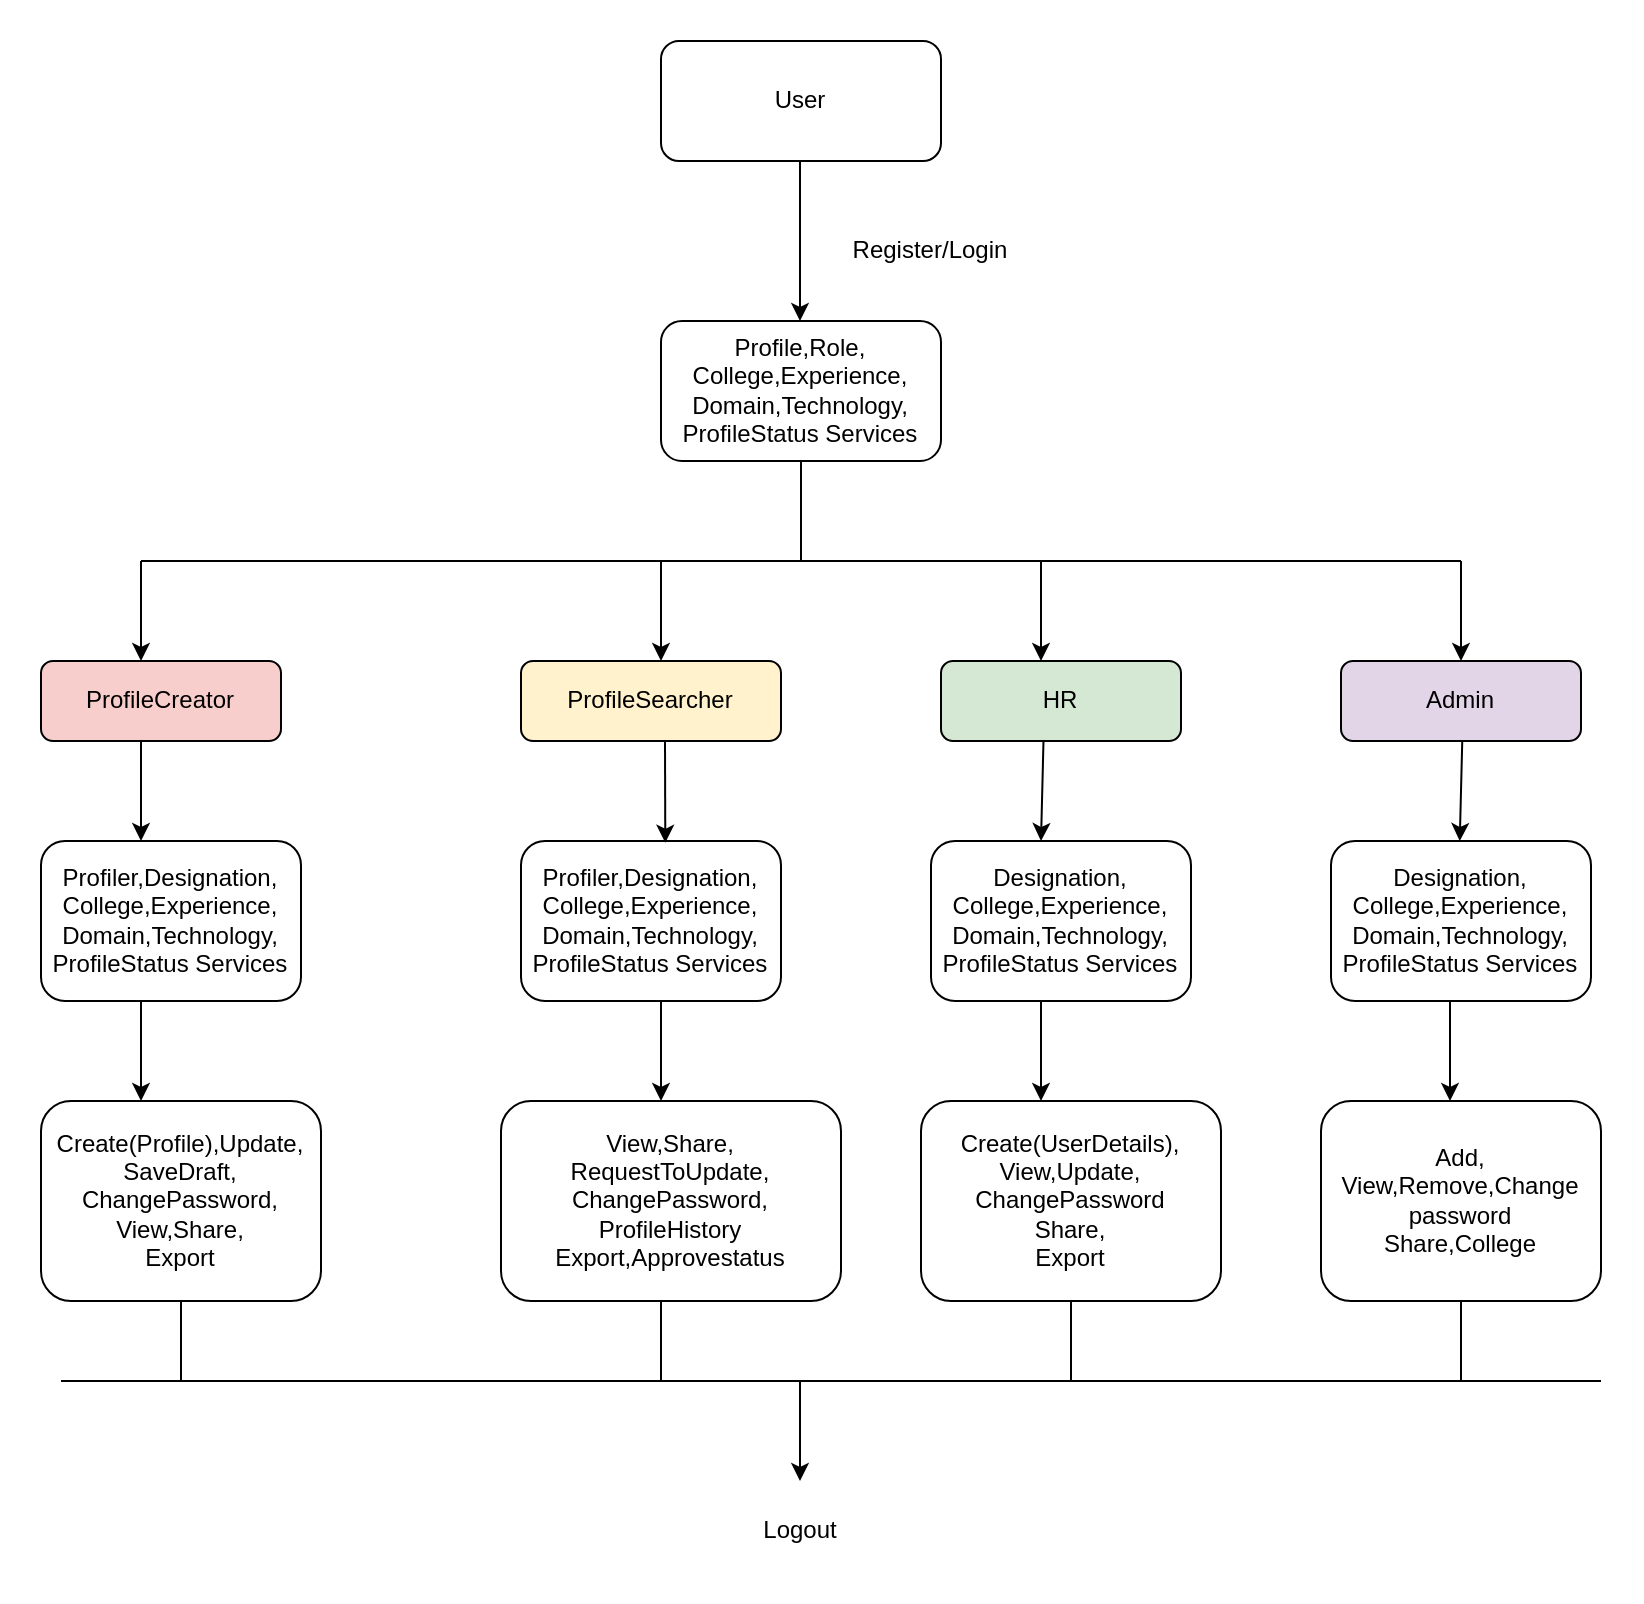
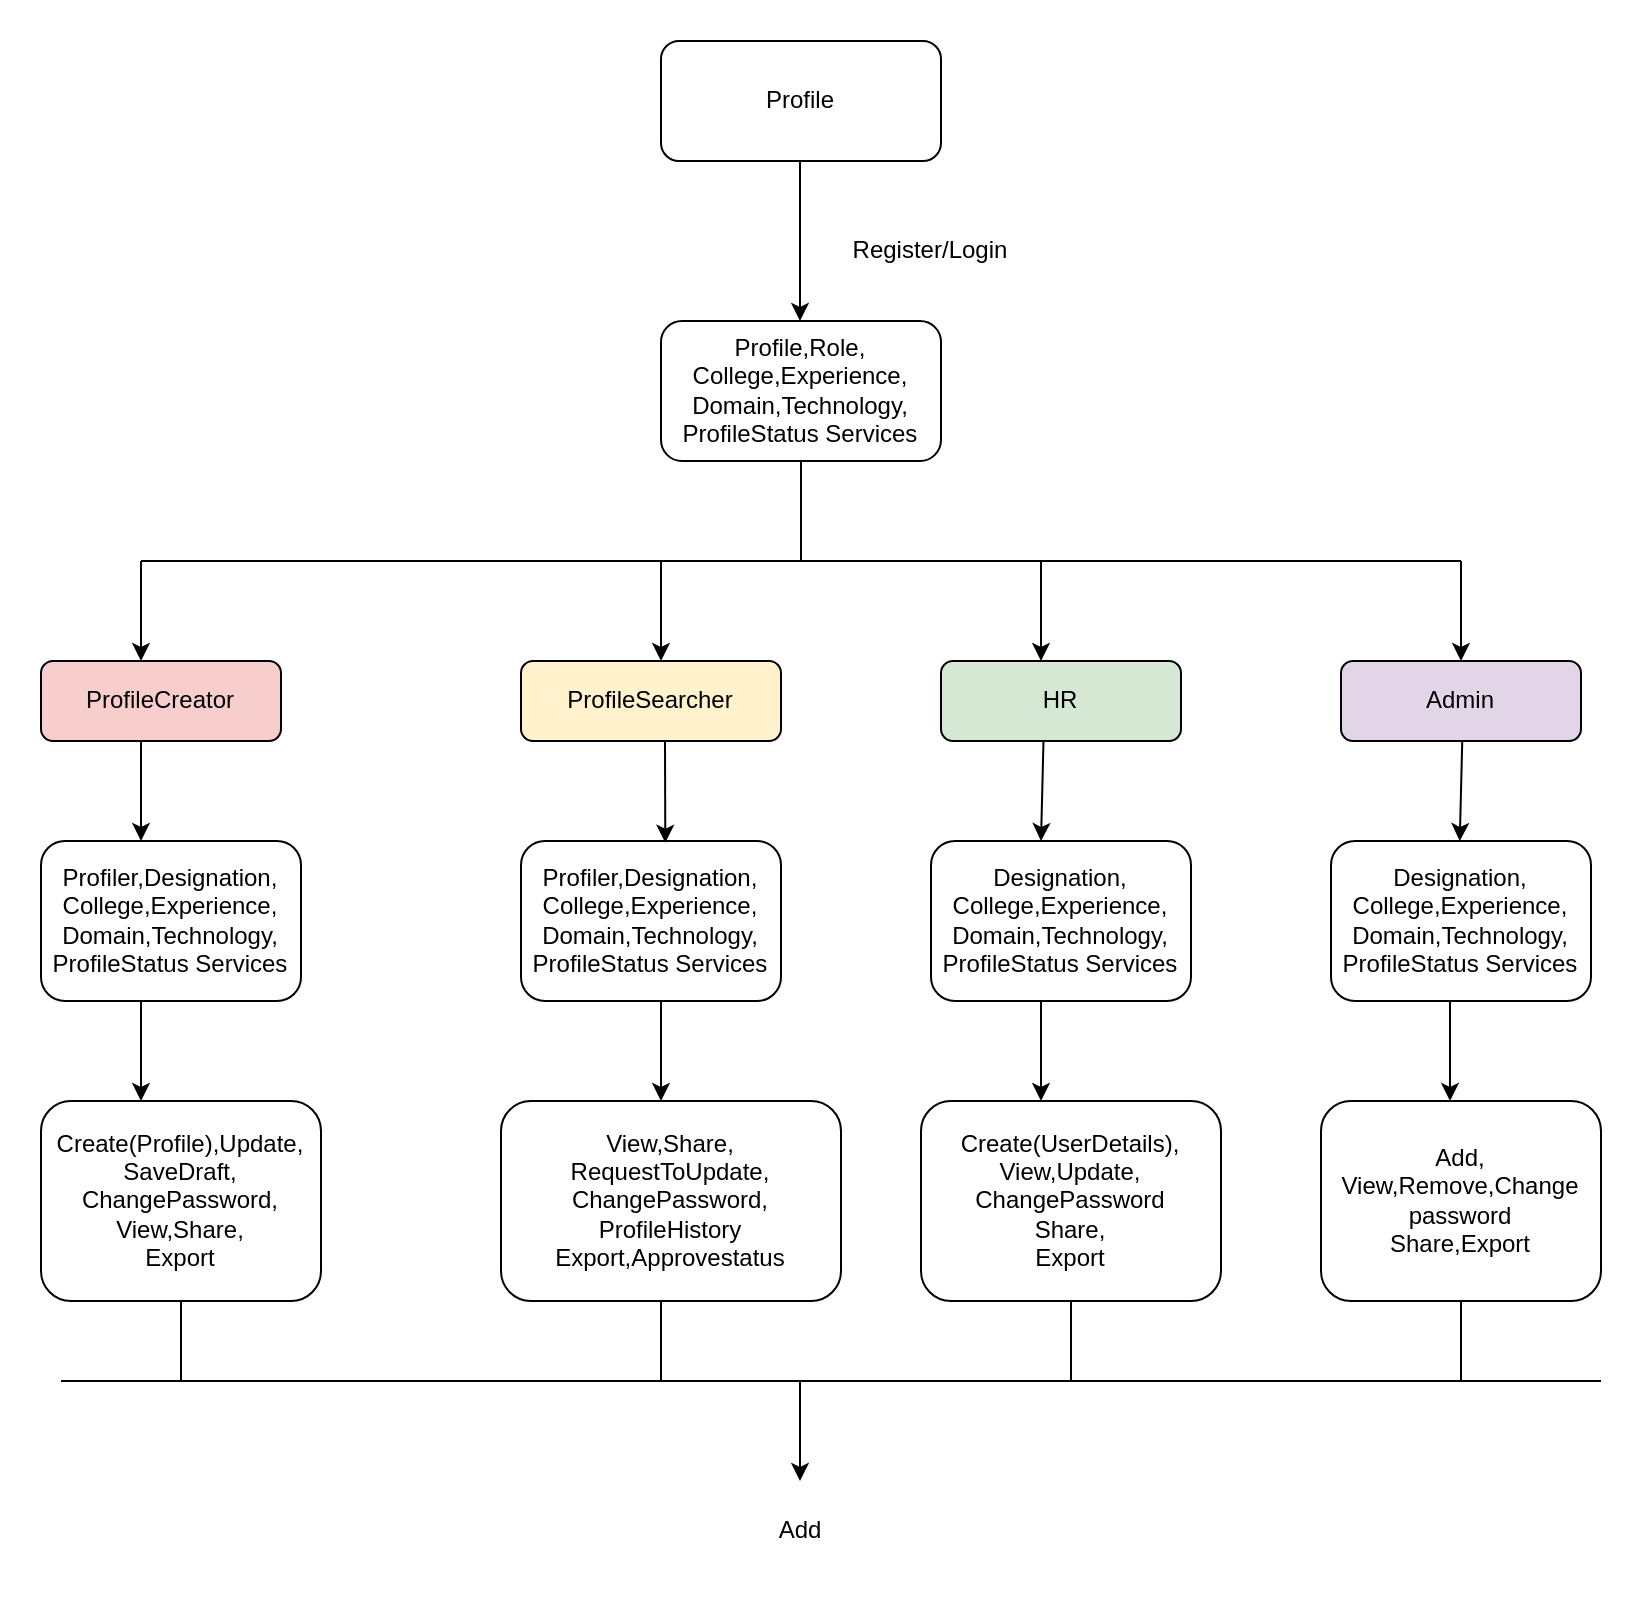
- <mxCell id="2" value="User" style="rounded=1;whiteSpace=wrap;html=1;" parent="1" vertex="1"><mxGeometry x="330" y="20" width="140" height="60" as="geometry" /></mxCell>
+ <mxCell id="2" value="Profile" style="rounded=1;whiteSpace=wrap;html=1;" parent="1" vertex="1"><mxGeometry x="330" y="20" width="140" height="60" as="geometry" /></mxCell>
- <mxCell id="28" value="Add,&lt;br&gt;View,Remove,Change password&lt;br&gt;Share,College" style="rounded=1;whiteSpace=wrap;html=1;" parent="1" vertex="1"><mxGeometry x="660" y="550" width="140" height="100" as="geometry" /></mxCell>
+ <mxCell id="28" value="Add,&lt;br&gt;View,Remove,Change password&lt;br&gt;Share,Export" style="rounded=1;whiteSpace=wrap;html=1;" parent="1" vertex="1"><mxGeometry x="660" y="550" width="140" height="100" as="geometry" /></mxCell>
- <mxCell id="38" value="Logout" style="text;html=1;strokeColor=none;fillColor=none;align=center;verticalAlign=middle;whiteSpace=wrap;rounded=0;" parent="1" vertex="1"><mxGeometry x="370" y="750" width="60" height="30" as="geometry" /></mxCell>
+ <mxCell id="38" value="Add" style="text;html=1;strokeColor=none;fillColor=none;align=center;verticalAlign=middle;whiteSpace=wrap;rounded=0;" parent="1" vertex="1"><mxGeometry x="370" y="750" width="60" height="30" as="geometry" /></mxCell>
